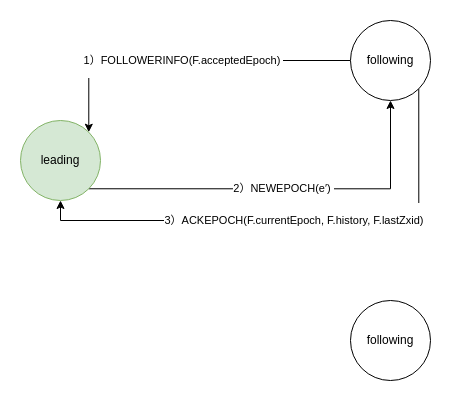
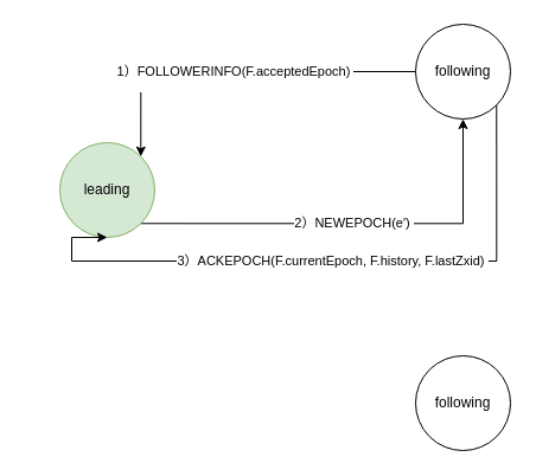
- <mxCell id="3" value="leading" style="ellipse;whiteSpace=wrap;html=1;aspect=fixed;fillColor=#d5e8d4;strokeColor=#82b366;" vertex="1" parent="1"><mxGeometry x="20" y="120" width="80" height="80" as="geometry" /></mxCell>
+ <mxCell id="3" value="leading" style="ellipse;whiteSpace=wrap;html=1;aspect=fixed;fillColor=#d5e8d4;strokeColor=#82b366;" vertex="1" parent="1"><mxGeometry x="50" y="120" width="80" height="80" as="geometry" /></mxCell>
